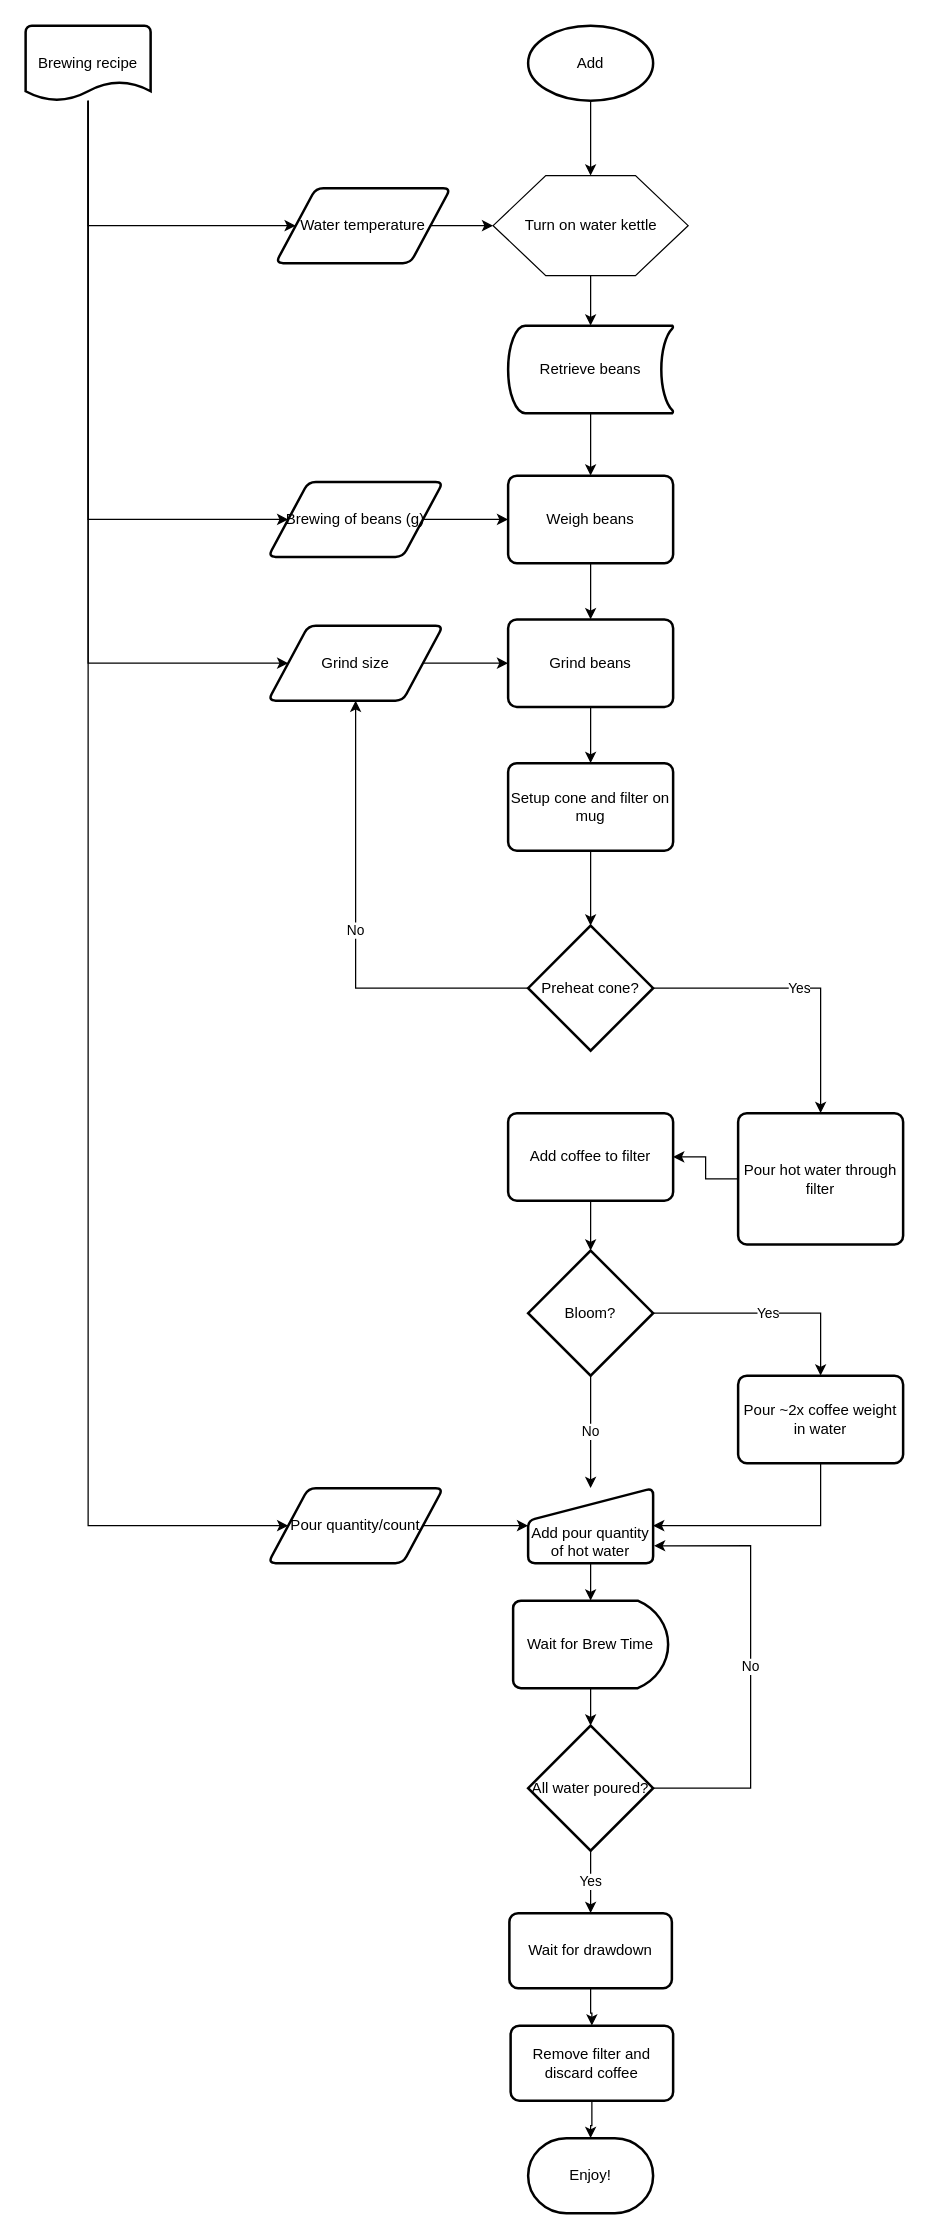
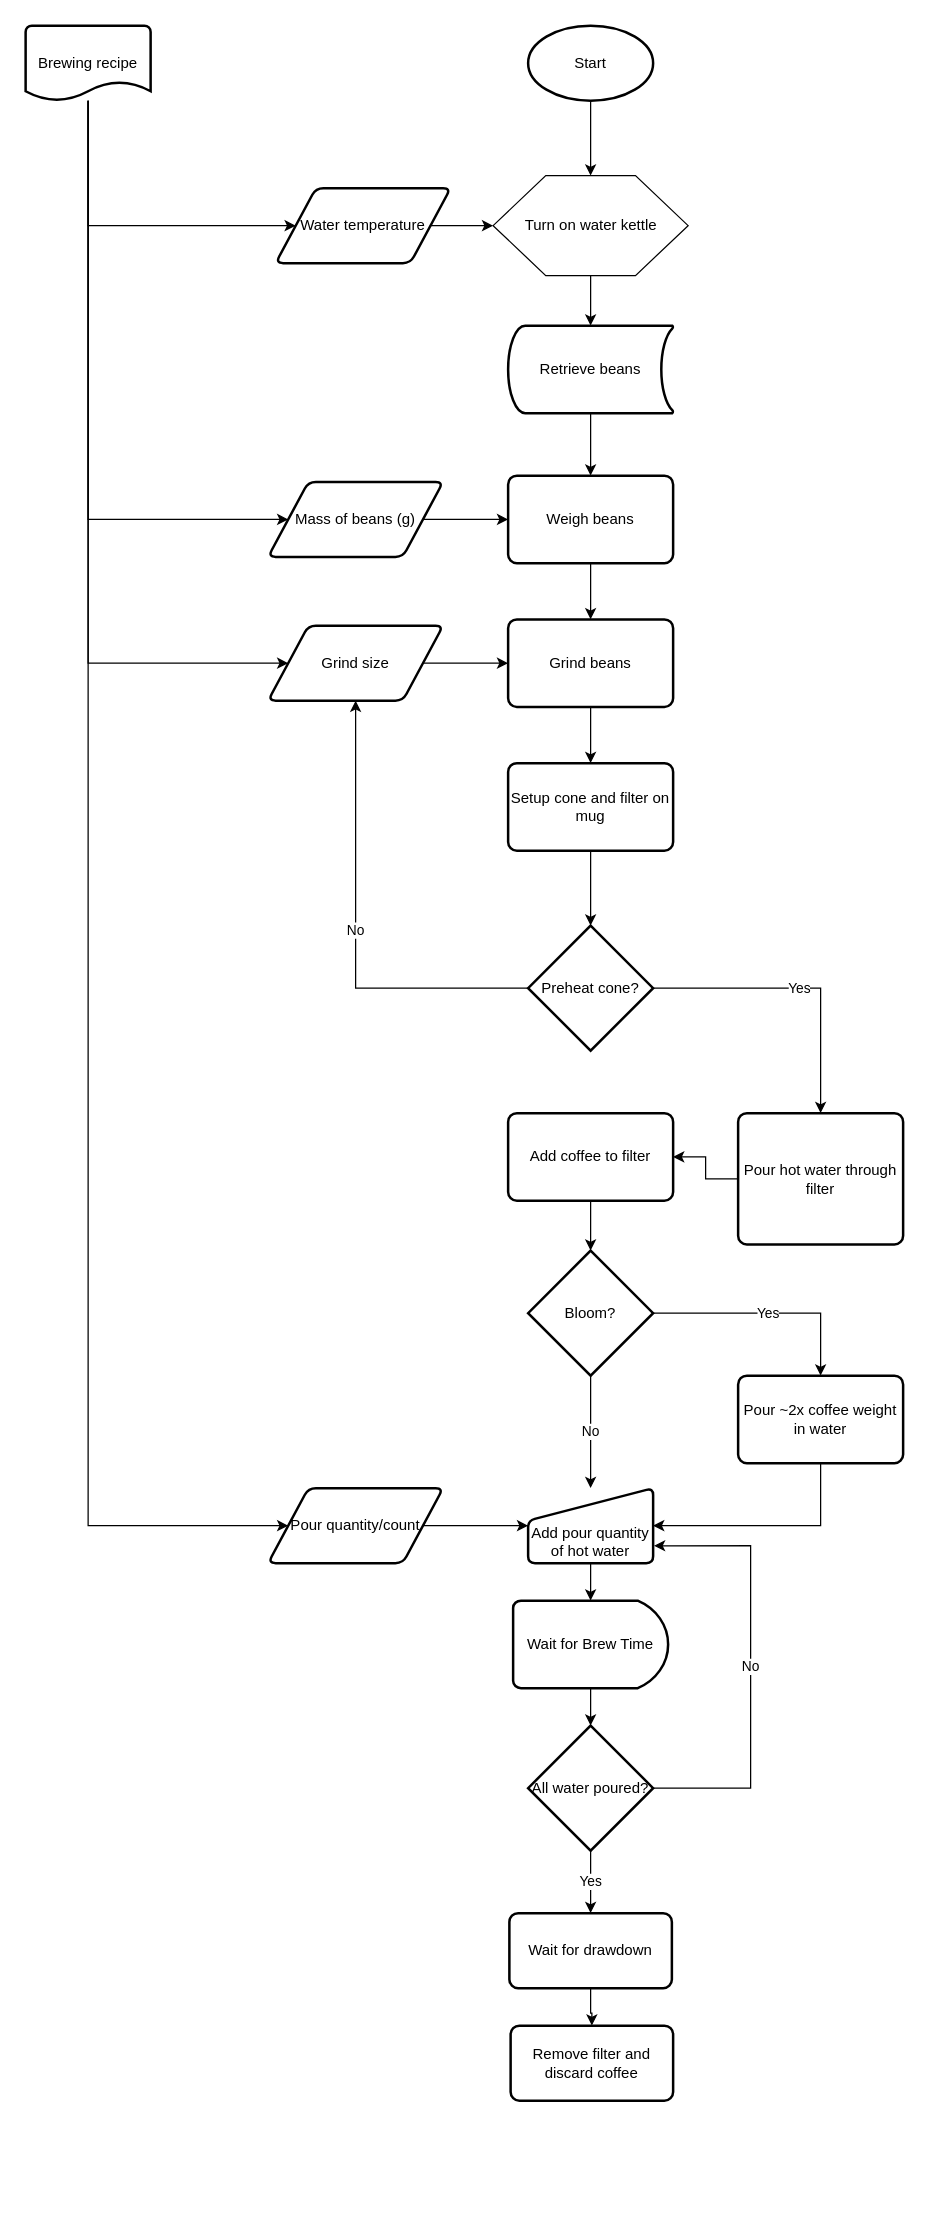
- <mxCell id="3" value="Add" style="strokeWidth=2;html=1;shape=mxgraph.flowchart.start_1;whiteSpace=wrap;" vertex="1" parent="1"><mxGeometry x="422" y="20" width="100" height="60" as="geometry" /></mxCell>
+ <mxCell id="3" value="Start" style="strokeWidth=2;html=1;shape=mxgraph.flowchart.start_1;whiteSpace=wrap;" vertex="1" parent="1"><mxGeometry x="422" y="20" width="100" height="60" as="geometry" /></mxCell>
- <mxCell id="22" value="Brewing of beans (g)" style="shape=parallelogram;html=1;strokeWidth=2;perimeter=parallelogramPerimeter;whiteSpace=wrap;rounded=1;arcSize=12;size=0.23;" vertex="1" parent="1"><mxGeometry x="214" y="385" width="140" height="60" as="geometry" /></mxCell>
+ <mxCell id="22" value="Mass of beans (g)" style="shape=parallelogram;html=1;strokeWidth=2;perimeter=parallelogramPerimeter;whiteSpace=wrap;rounded=1;arcSize=12;size=0.23;" vertex="1" parent="1"><mxGeometry x="214" y="385" width="140" height="60" as="geometry" /></mxCell>
- <mxCell id="47" style="edgeStyle=orthogonalEdgeStyle;rounded=0;orthogonalLoop=1;jettySize=auto;html=1;" edge="1" parent="1" source="48" target="46"><mxGeometry relative="1" as="geometry" /></mxCell>
- <mxCell id="46" value="Enjoy!" style="strokeWidth=2;html=1;shape=mxgraph.flowchart.terminator;whiteSpace=wrap;" vertex="1" parent="1"><mxGeometry x="422" y="1710" width="100" height="60" as="geometry" /></mxCell>
